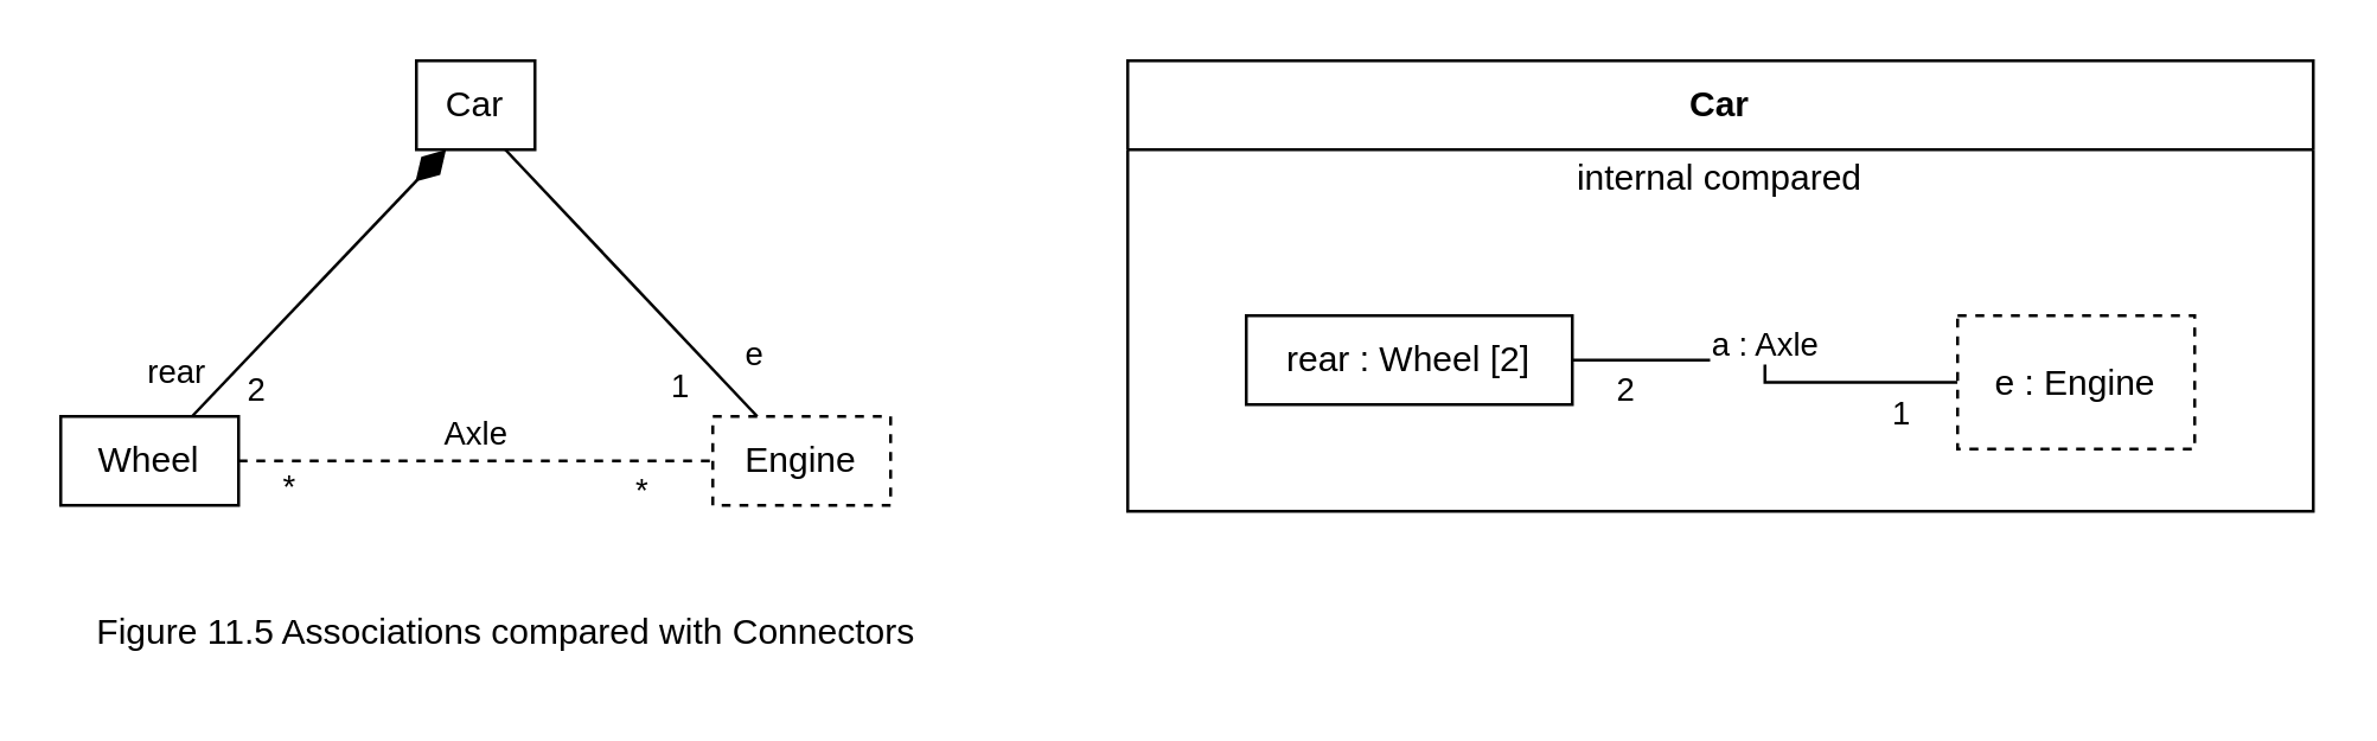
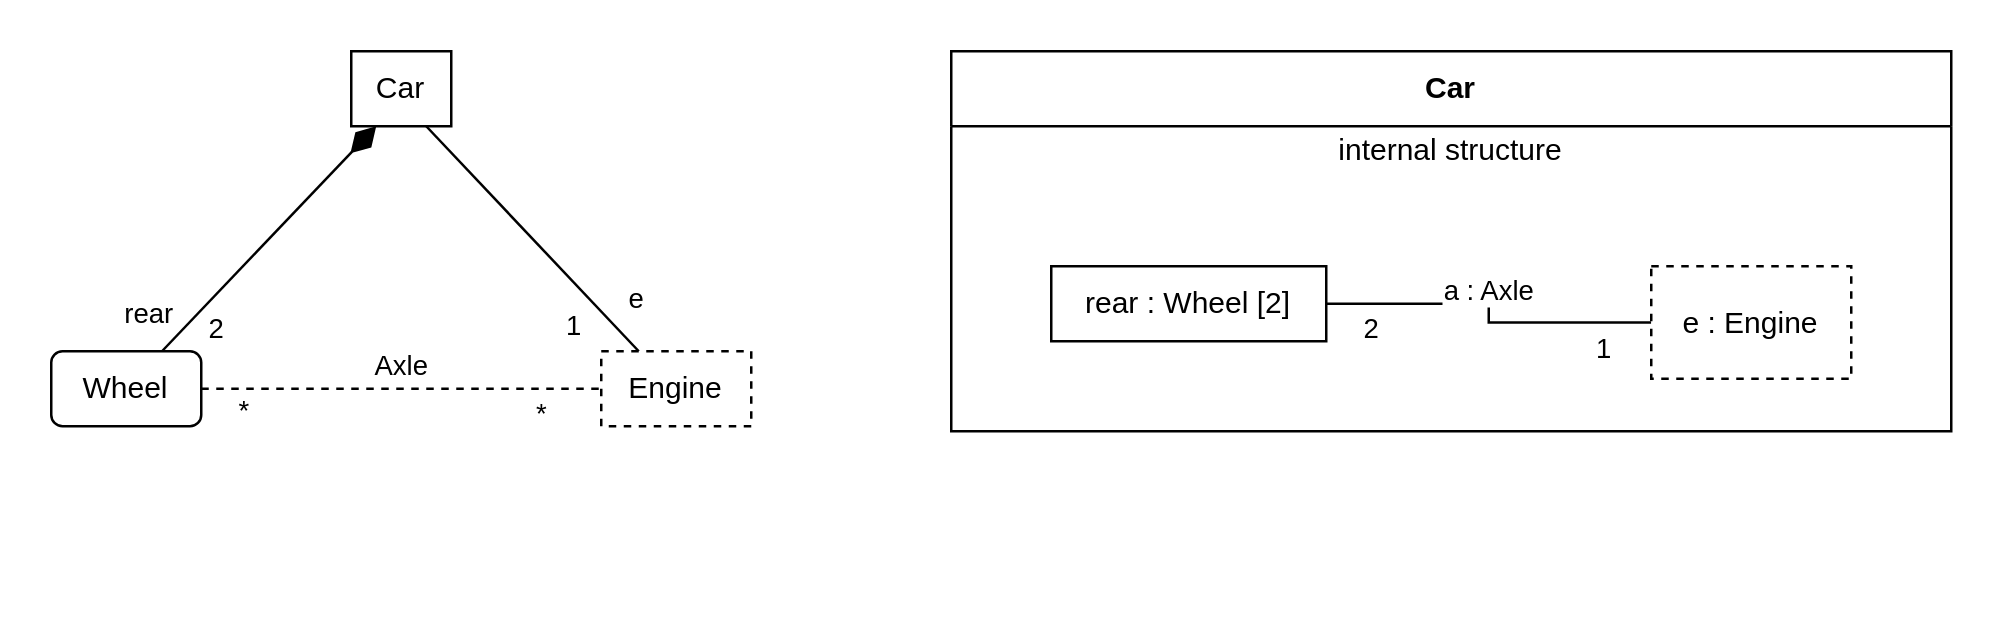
- <mxCell id="16" value="internal compared" style="html=1;strokeColor=none;fillColor=none;align=center;verticalAlign=middle;spacingLeft=4;spacingRight=4;rotatable=0;points=[[0,0.5],[1,0.5]];resizeWidth=1;whiteSpace=wrap;" vertex="1" parent="15"><mxGeometry y="30" width="400" height="20" as="geometry" /></mxCell>
+ <mxCell id="16" value="internal structure" style="html=1;strokeColor=none;fillColor=none;align=center;verticalAlign=middle;spacingLeft=4;spacingRight=4;rotatable=0;points=[[0,0.5],[1,0.5]];resizeWidth=1;whiteSpace=wrap;" vertex="1" parent="15"><mxGeometry y="30" width="400" height="20" as="geometry" /></mxCell>
- <mxCell id="9" value="Wheel" style="fontStyle=0;html=1;whiteSpace=wrap;" vertex="1" parent="1"><mxGeometry x="20" y="140" width="60" height="30" as="geometry" /></mxCell>
+ <mxCell id="9" value="Wheel" style="fontStyle=0;html=1;whiteSpace=wrap;rounded=1;" vertex="1" parent="1"><mxGeometry x="20" y="140" width="60" height="30" as="geometry" /></mxCell>
- <mxCell id="14" value="Figure 11.5 Associations compared with Connectors" style="text;html=1;align=center;verticalAlign=middle;resizable=0;points=[];autosize=1;strokeColor=none;fillColor=none;" vertex="1" parent="1"><mxGeometry x="20" y="198" width="300" height="30" as="geometry" /></mxCell>
